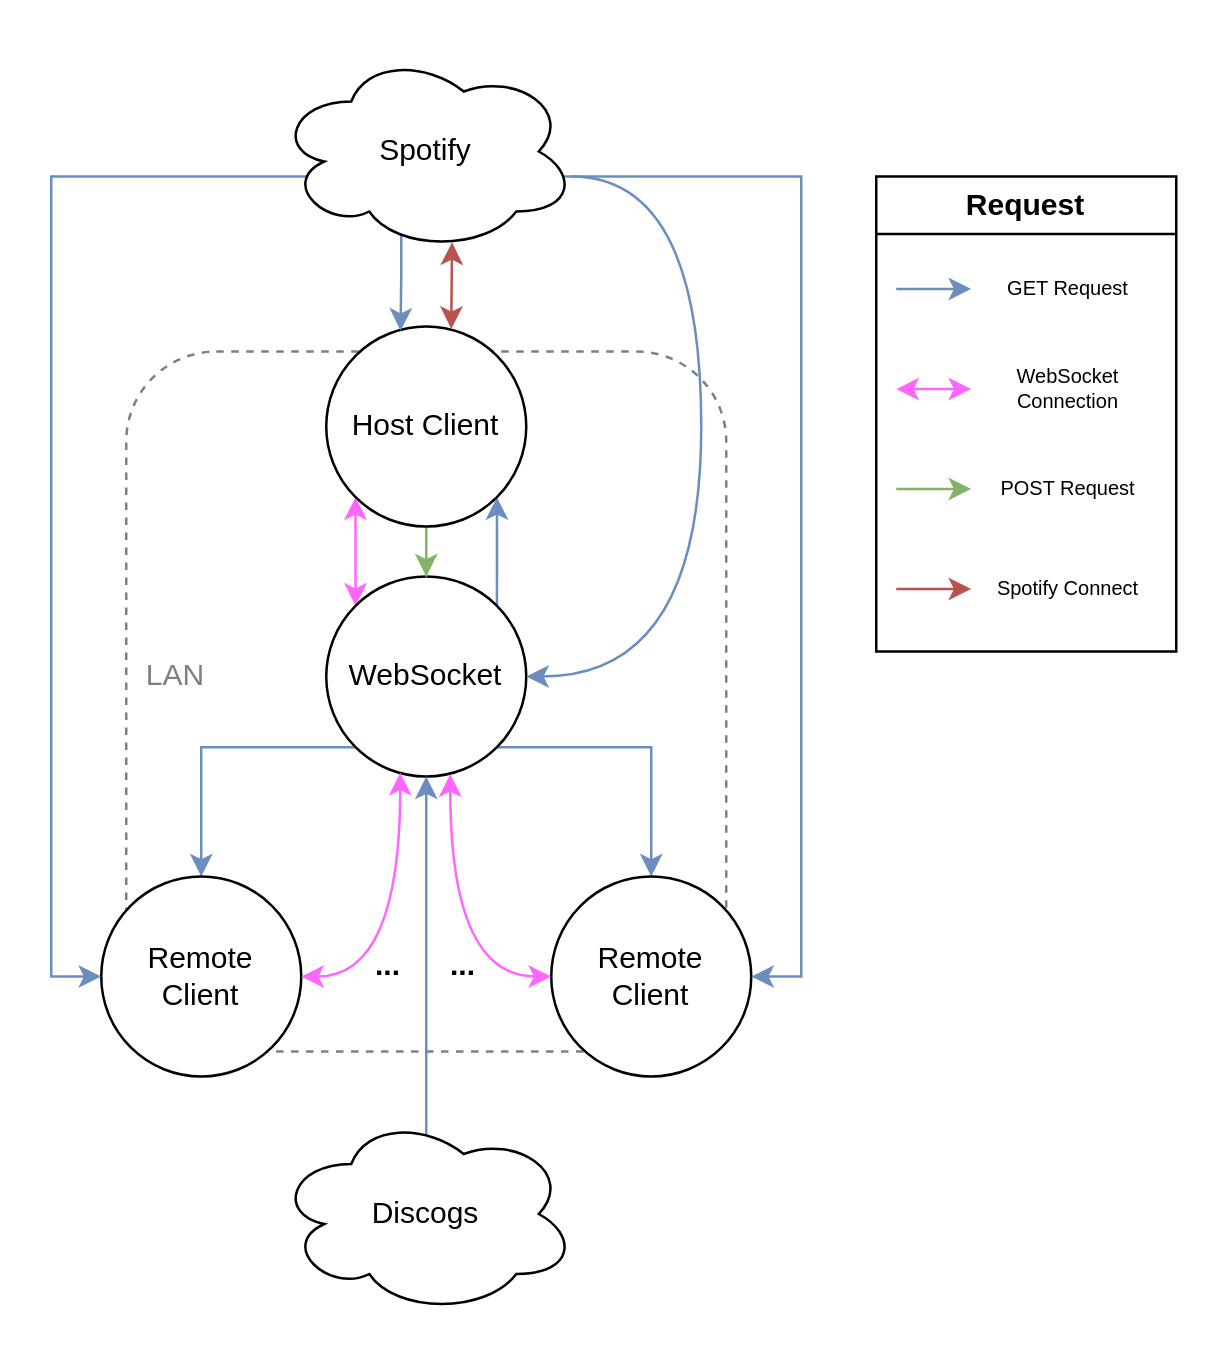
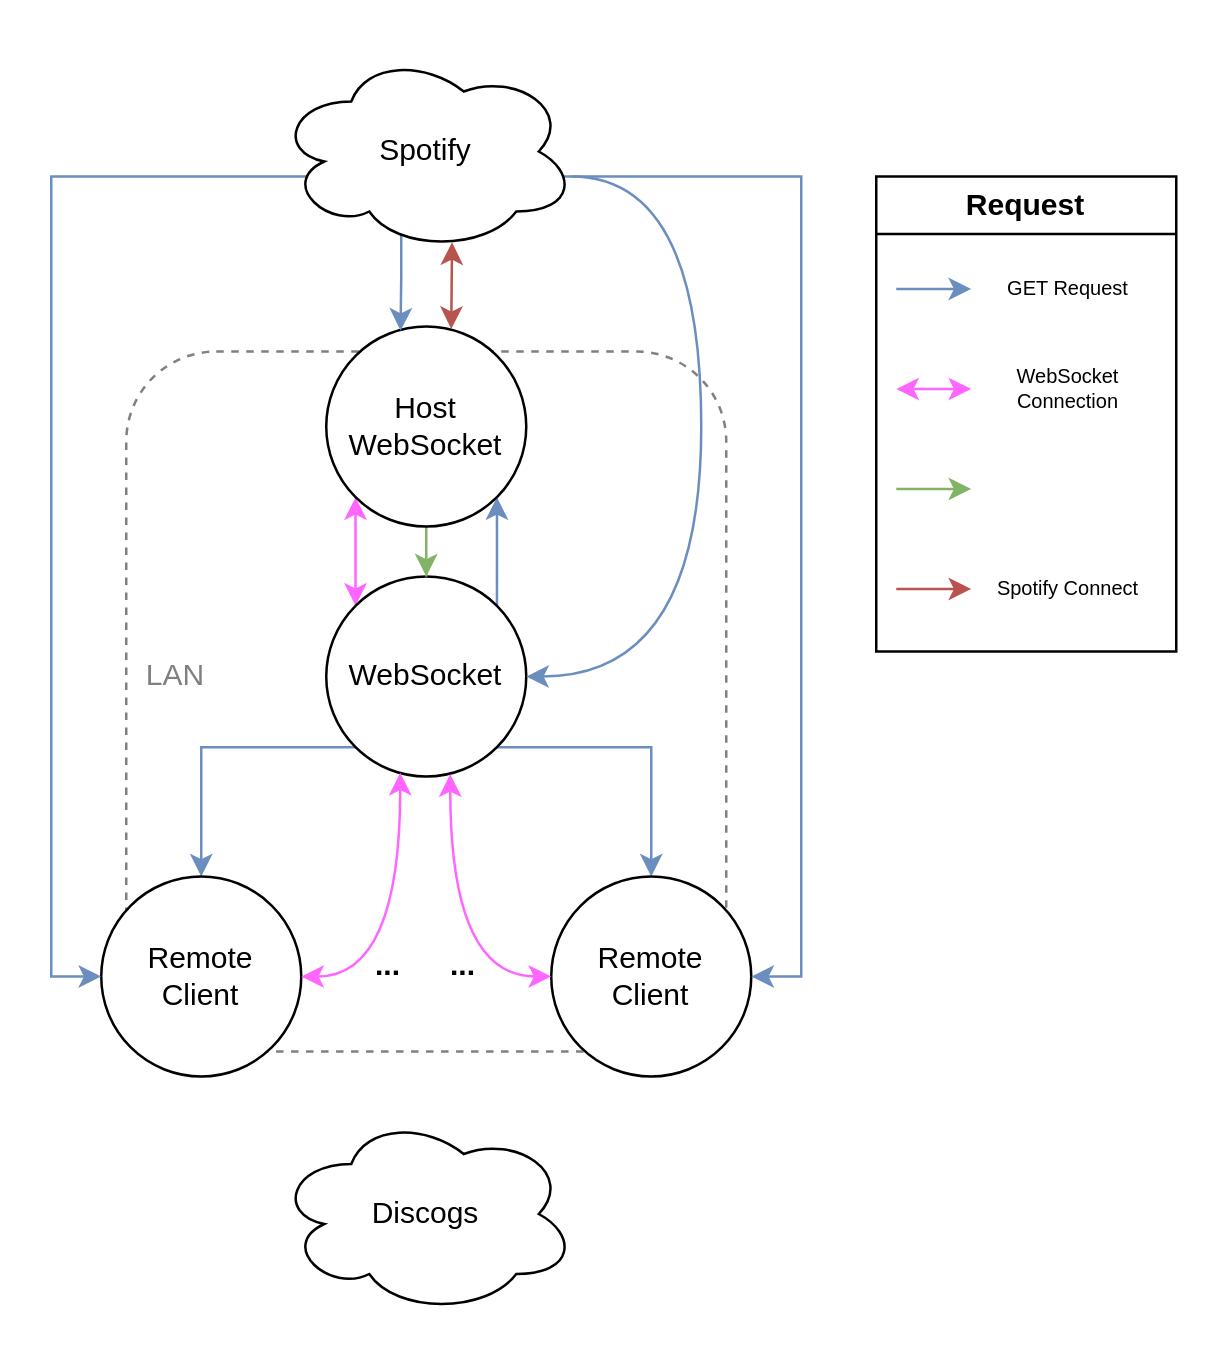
- <mxCell id="9" value="Host Client" style="ellipse;whiteSpace=wrap;html=1;aspect=fixed;" vertex="1" parent="1"><mxGeometry x="130" y="130" width="80" height="80" as="geometry" /></mxCell>
+ <mxCell id="9" value="Host WebSocket" style="ellipse;whiteSpace=wrap;html=1;aspect=fixed;" vertex="1" parent="1"><mxGeometry x="130" y="130" width="80" height="80" as="geometry" /></mxCell>
- <mxCell id="22" value="POST Request" style="text;html=1;align=center;verticalAlign=middle;whiteSpace=wrap;rounded=0;fontSize=8;" vertex="1" parent="16"><mxGeometry x="42" y="110" width="70" height="30" as="geometry" /></mxCell>
- <mxCell id="31" style="edgeStyle=orthogonalEdgeStyle;rounded=0;orthogonalLoop=1;jettySize=auto;html=1;entryX=0.5;entryY=1;entryDx=0;entryDy=0;fillColor=#dae8fc;strokeColor=#6c8ebf;exitX=0.5;exitY=0.375;exitDx=0;exitDy=0;exitPerimeter=0;" edge="1" parent="1" source="32" target="7"><mxGeometry relative="1" as="geometry" /></mxCell>
